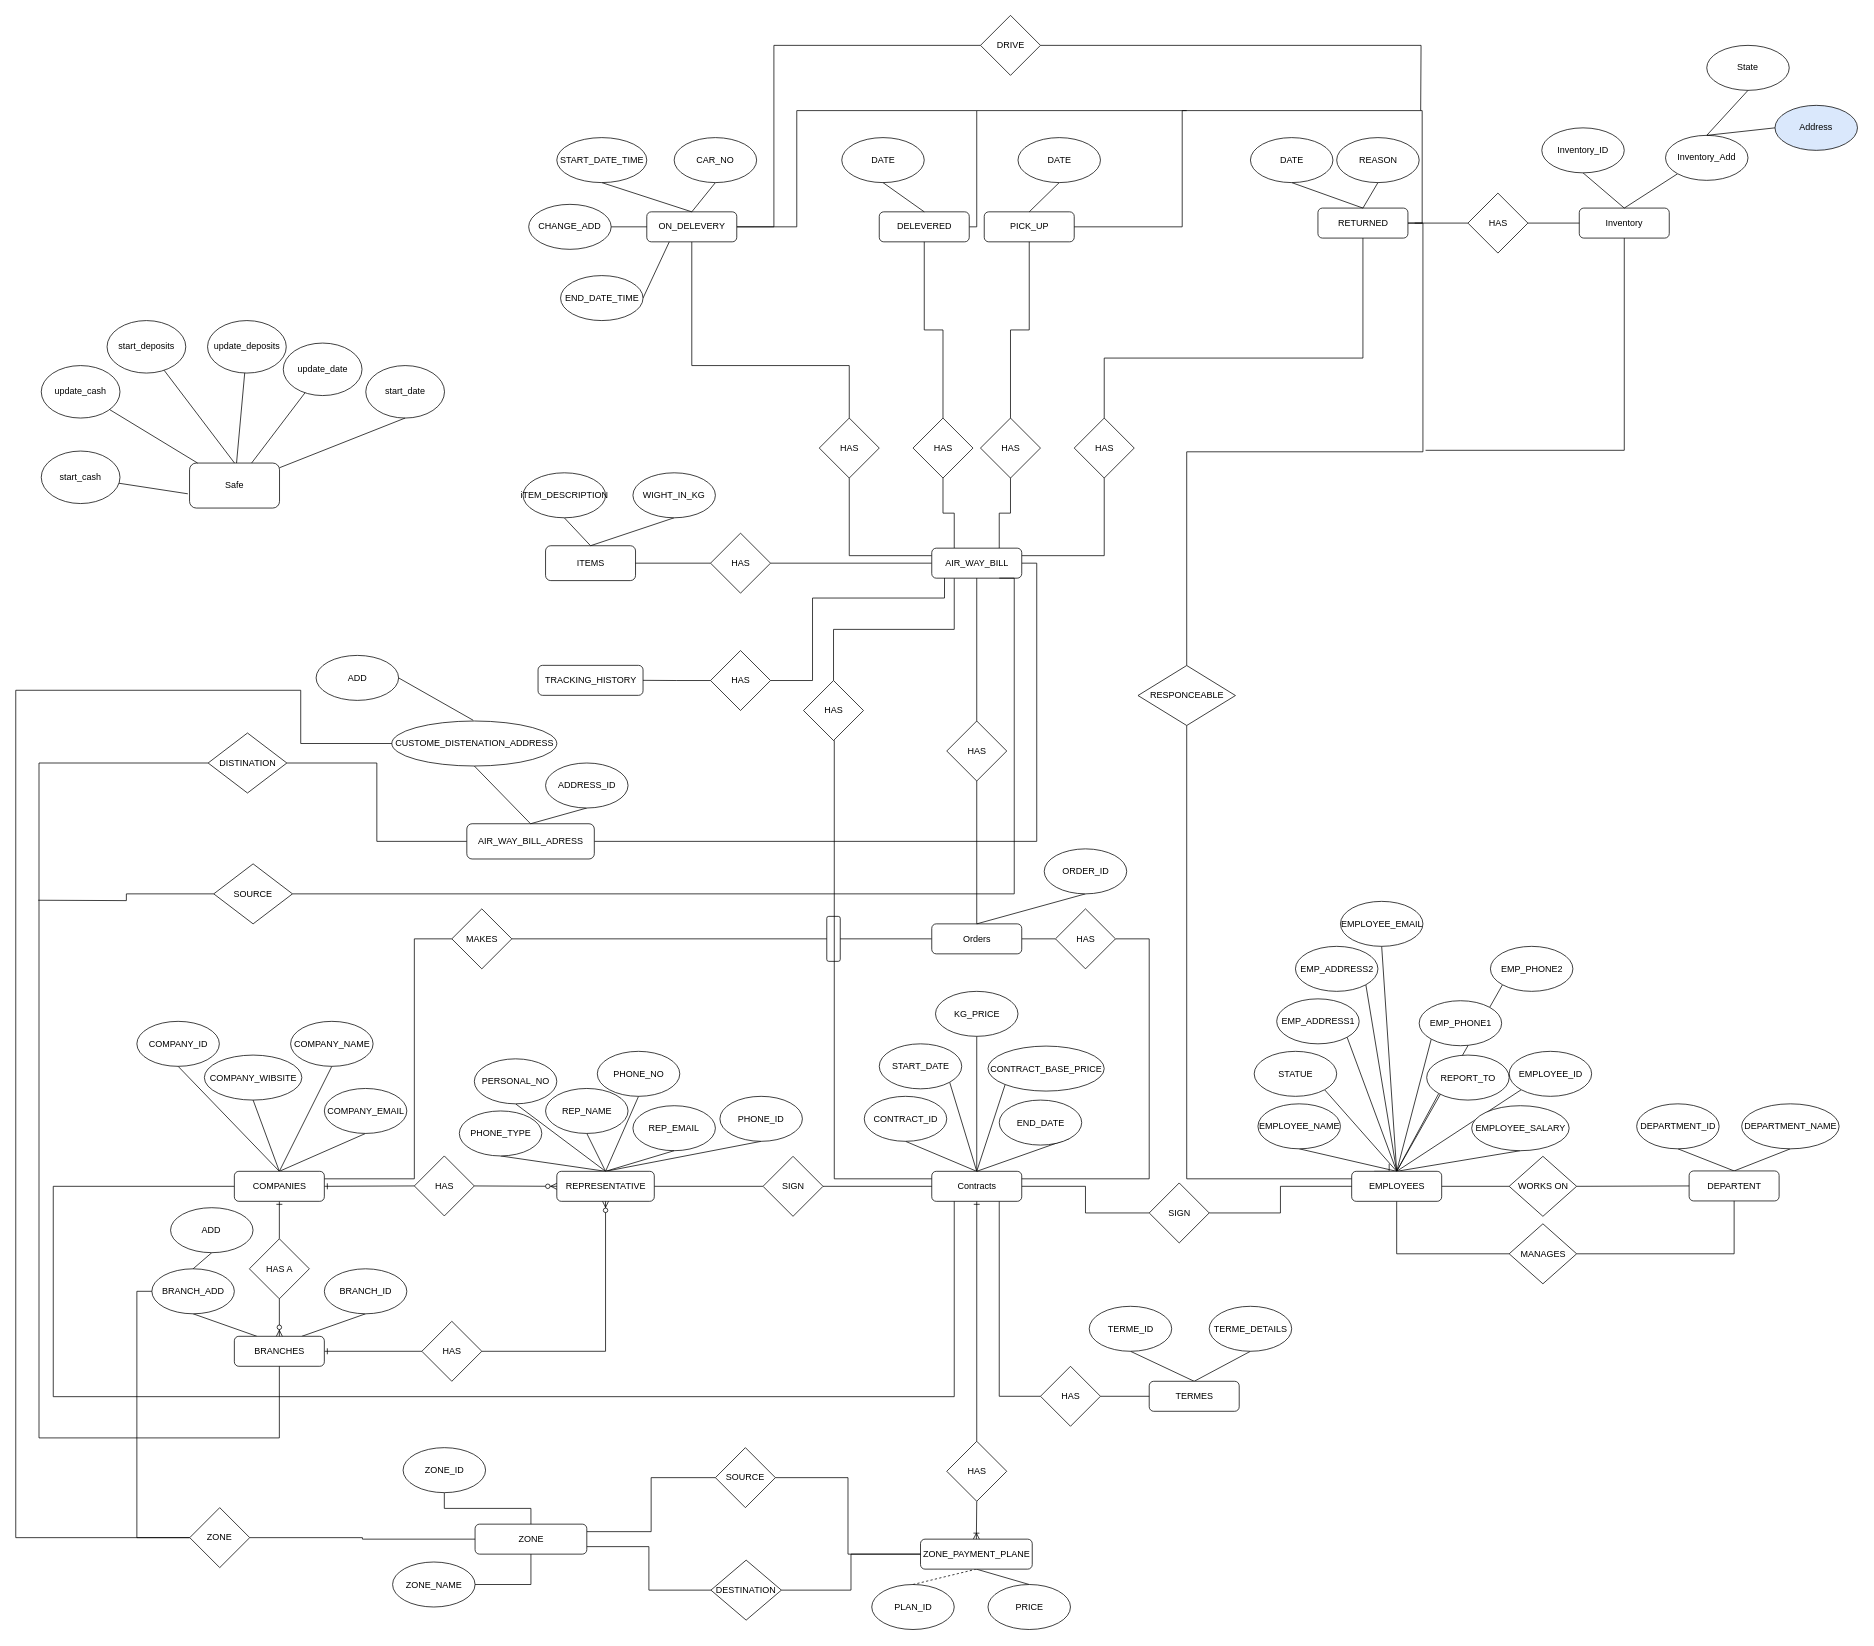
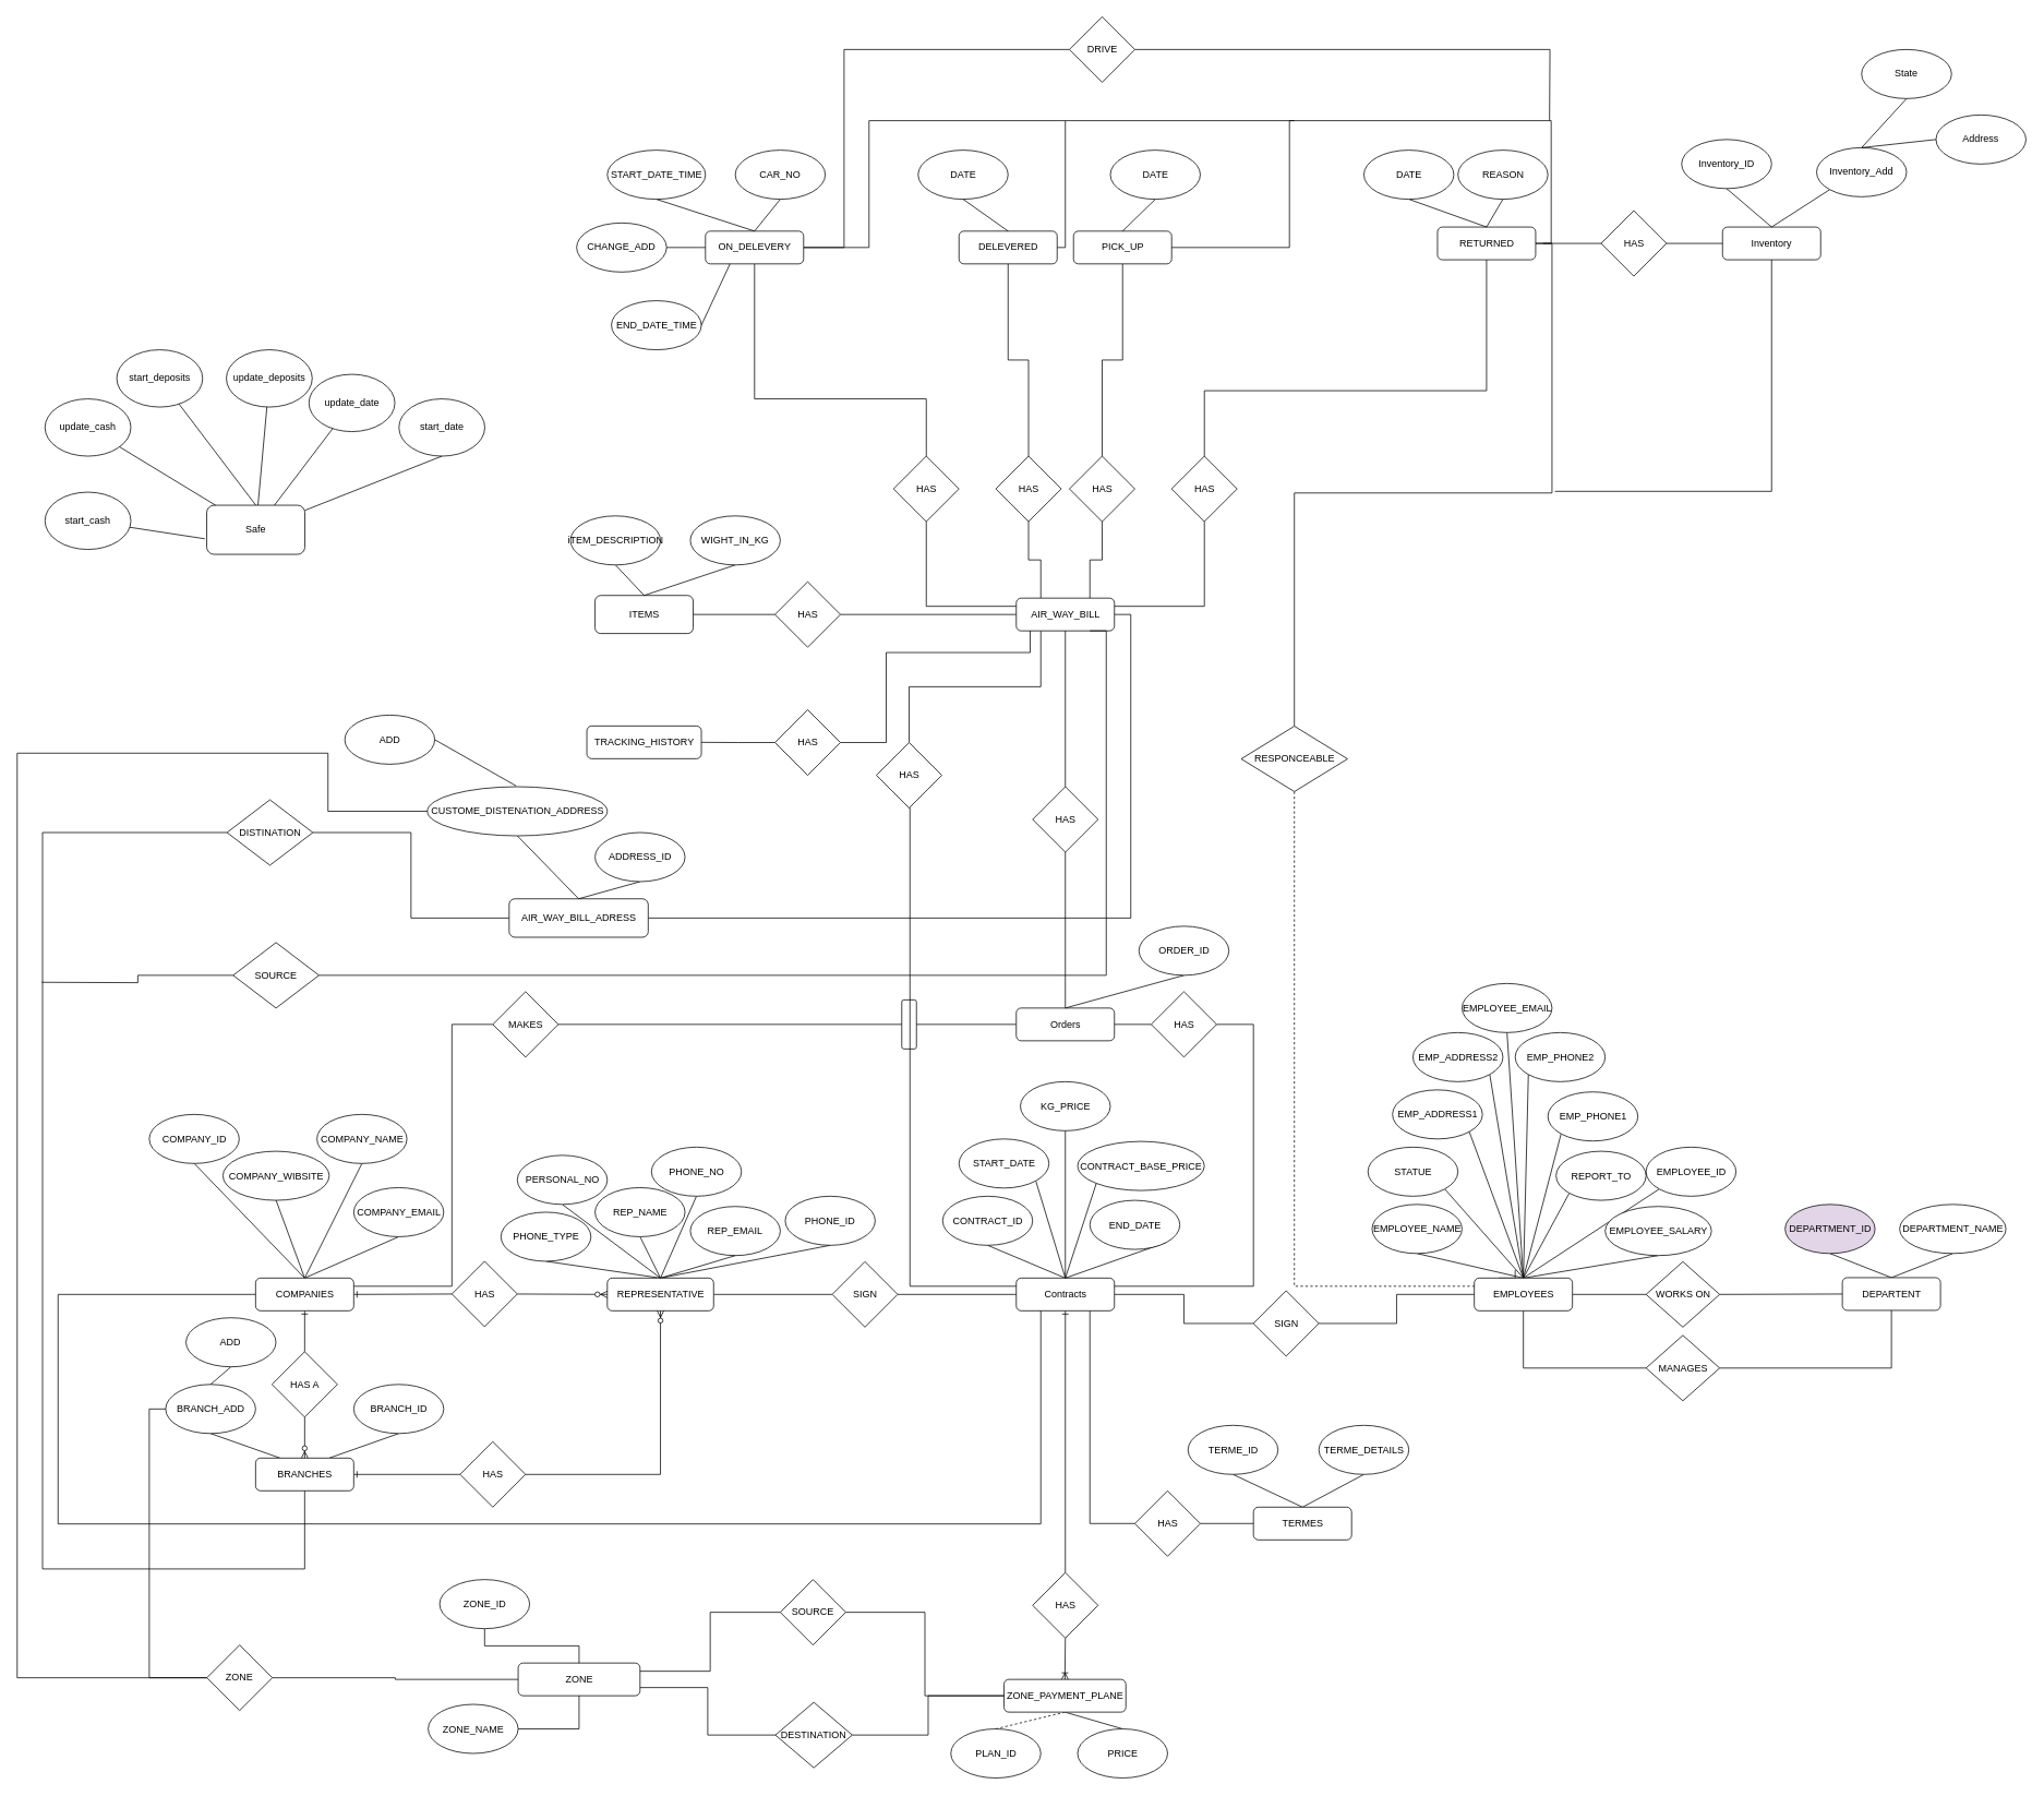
- <mxCell id="231" value="Address" style="ellipse;whiteSpace=wrap;html=1;fillColor=#dae8fc;" vertex="1" parent="1"><mxGeometry x="2366" y="140" width="110" height="60" as="geometry" /></mxCell>
+ <mxCell id="231" value="Address" style="ellipse;whiteSpace=wrap;html=1;" vertex="1" parent="1"><mxGeometry x="2366" y="140" width="110" height="60" as="geometry" /></mxCell>
- <mxCell id="79" value="EMP_PHONE2" style="ellipse;whiteSpace=wrap;html=1;" parent="1" vertex="1"><mxGeometry x="1986.5" y="1261.5" width="110" height="60" as="geometry" /></mxCell>
+ <mxCell id="79" value="EMP_PHONE2" style="ellipse;whiteSpace=wrap;html=1;" parent="1" vertex="1"><mxGeometry x="1851.5" y="1261.5" width="110" height="60" as="geometry" /></mxCell>
- <mxCell id="130" style="edgeStyle=orthogonalEdgeStyle;rounded=0;orthogonalLoop=1;jettySize=auto;html=1;exitX=0.5;exitY=1;exitDx=0;exitDy=0;entryX=0;entryY=0.25;entryDx=0;entryDy=0;endArrow=none;endFill=0;" parent="1" source="132" target="17" edge="1"><mxGeometry relative="1" as="geometry"><Array as="points"><mxPoint x="1581.5" y="1572" /></Array></mxGeometry></mxCell>
+ <mxCell id="130" style="edgeStyle=orthogonalEdgeStyle;rounded=0;orthogonalLoop=1;jettySize=auto;html=1;exitX=0.5;exitY=1;exitDx=0;exitDy=0;entryX=0;entryY=0.25;entryDx=0;entryDy=0;endArrow=none;endFill=0;dashed=1;" parent="1" source="132" target="17" edge="1"><mxGeometry relative="1" as="geometry"><Array as="points"><mxPoint x="1581.5" y="1572" /></Array></mxGeometry></mxCell>
- <mxCell id="88" value="DEPARTMENT_ID" style="ellipse;whiteSpace=wrap;html=1;" parent="1" vertex="1"><mxGeometry x="2181.5" y="1471.5" width="110" height="60" as="geometry" /></mxCell>
+ <mxCell id="88" value="DEPARTMENT_ID" style="ellipse;whiteSpace=wrap;html=1;fillColor=#e1d5e7;" parent="1" vertex="1"><mxGeometry x="2181.5" y="1471.5" width="110" height="60" as="geometry" /></mxCell>
